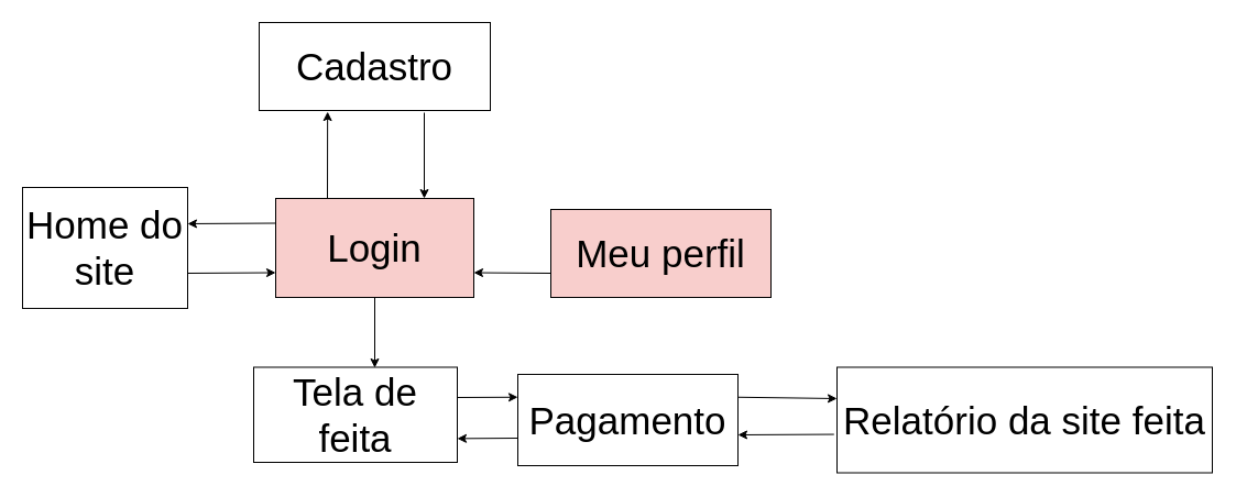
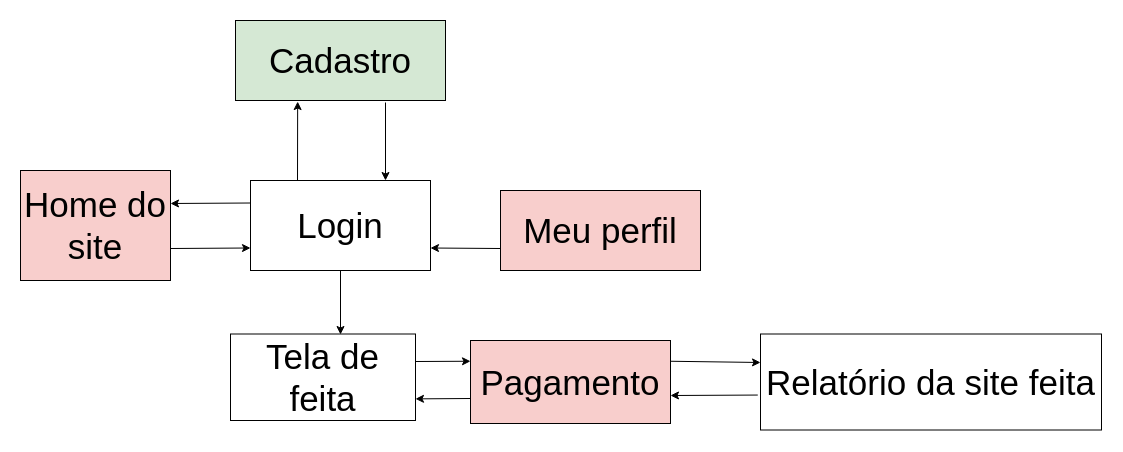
- <mxCell id="4" value="&lt;font style=&quot;font-size: 35px&quot;&gt;Cadastro&lt;/font&gt;" style="rounded=0;whiteSpace=wrap;html=1;" vertex="1" parent="1"><mxGeometry x="235" y="20" width="210" height="80" as="geometry" /></mxCell>
+ <mxCell id="4" value="&lt;font style=&quot;font-size: 35px&quot;&gt;Cadastro&lt;/font&gt;" style="rounded=0;whiteSpace=wrap;html=1;fillColor=#d5e8d4;" vertex="1" parent="1"><mxGeometry x="235" y="20" width="210" height="80" as="geometry" /></mxCell>
- <mxCell id="2" value="&lt;font style=&quot;font-size: 35px&quot;&gt;Home do site&lt;/font&gt;" style="rounded=0;whiteSpace=wrap;html=1;" vertex="1" parent="1"><mxGeometry x="20" y="170" width="150" height="110" as="geometry" /></mxCell>
+ <mxCell id="2" value="&lt;font style=&quot;font-size: 35px&quot;&gt;Home do site&lt;/font&gt;" style="rounded=0;whiteSpace=wrap;html=1;fillColor=#f8cecc;" vertex="1" parent="1"><mxGeometry x="20" y="170" width="150" height="110" as="geometry" /></mxCell>
- <mxCell id="5" value="&lt;font style=&quot;font-size: 35px&quot;&gt;Login&lt;/font&gt;" style="rounded=0;whiteSpace=wrap;html=1;fillColor=#f8cecc;" vertex="1" parent="1"><mxGeometry x="250" y="180" width="180" height="90" as="geometry" /></mxCell>
+ <mxCell id="5" value="&lt;font style=&quot;font-size: 35px&quot;&gt;Login&lt;/font&gt;" style="rounded=0;whiteSpace=wrap;html=1;" vertex="1" parent="1"><mxGeometry x="250" y="180" width="180" height="90" as="geometry" /></mxCell>
- <mxCell id="7" value="&lt;font style=&quot;font-size: 35px&quot;&gt;Pagamento&lt;/font&gt;" style="rounded=0;whiteSpace=wrap;html=1;" vertex="1" parent="1"><mxGeometry x="470" y="340" width="200" height="83" as="geometry" /></mxCell>
+ <mxCell id="7" value="&lt;font style=&quot;font-size: 35px&quot;&gt;Pagamento&lt;/font&gt;" style="rounded=0;whiteSpace=wrap;html=1;fillColor=#f8cecc;" vertex="1" parent="1"><mxGeometry x="470" y="340" width="200" height="83" as="geometry" /></mxCell>
